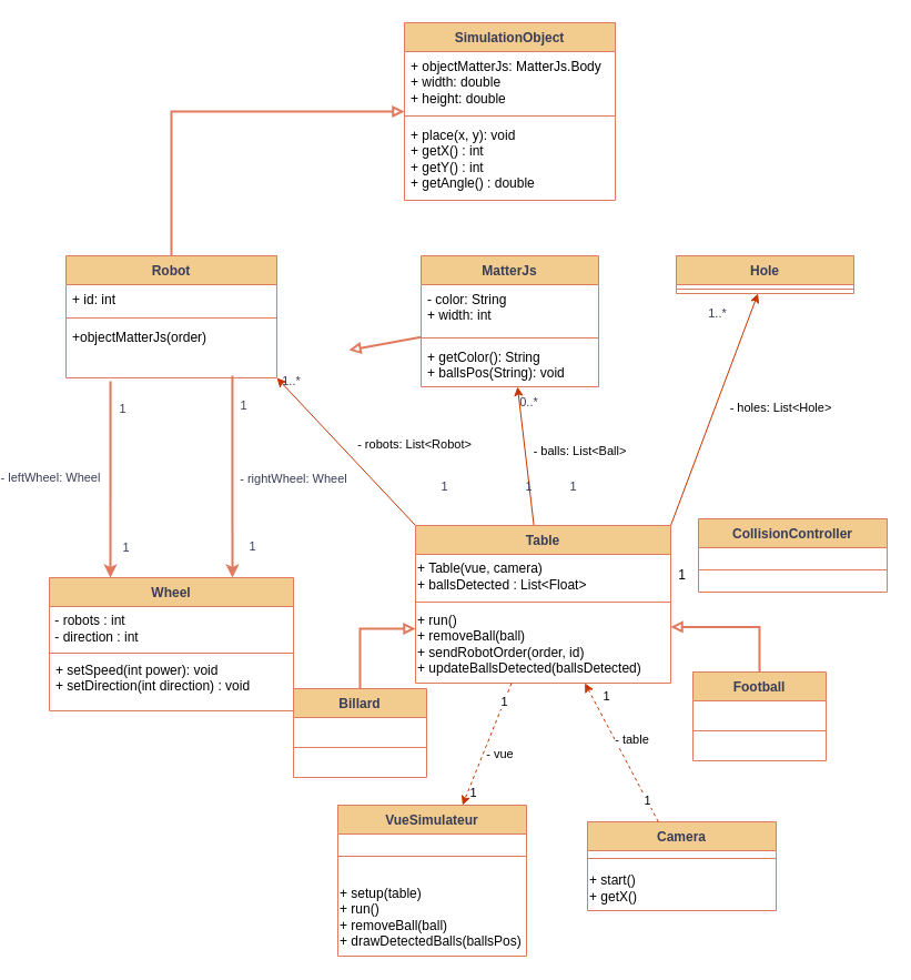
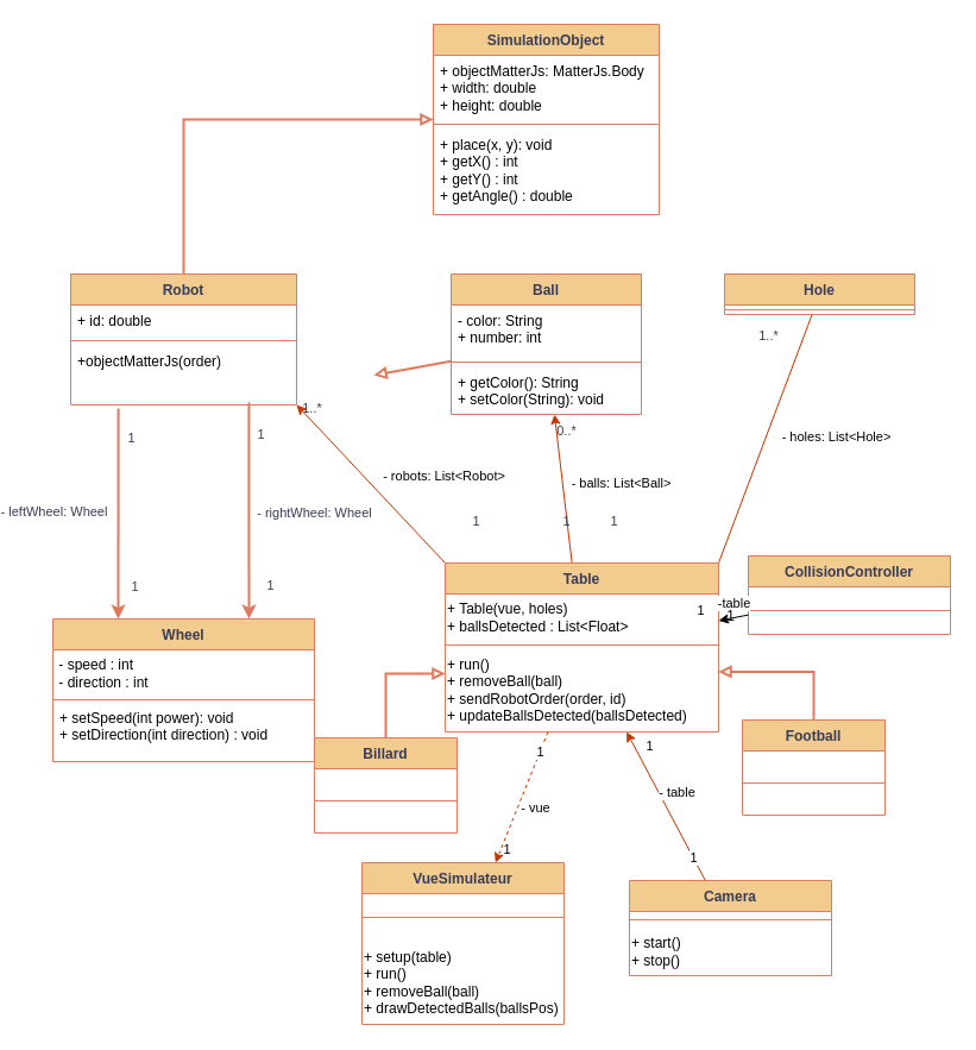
- <mxCell id="16" value="&lt;b&gt;MatterJs&lt;/b&gt;" style="swimlane;fontStyle=0;align=center;verticalAlign=top;childLayout=stackLayout;horizontal=1;startSize=26;horizontalStack=0;resizeParent=1;resizeParentMax=0;resizeLast=0;collapsible=1;marginBottom=0;whiteSpace=wrap;html=1;rounded=0;labelBackgroundColor=none;fillColor=#F2CC8F;strokeColor=#E07A5F;fontColor=#393C56;" parent="1" vertex="1"><mxGeometry x="355" y="230" width="160" height="118" as="geometry" /></mxCell>
+ <mxCell id="16" value="&lt;b&gt;Ball&lt;/b&gt;" style="swimlane;fontStyle=0;align=center;verticalAlign=top;childLayout=stackLayout;horizontal=1;startSize=26;horizontalStack=0;resizeParent=1;resizeParentMax=0;resizeLast=0;collapsible=1;marginBottom=0;whiteSpace=wrap;html=1;rounded=0;labelBackgroundColor=none;fillColor=#F2CC8F;strokeColor=#E07A5F;fontColor=#393C56;" parent="1" vertex="1"><mxGeometry x="355" y="230" width="160" height="118" as="geometry" /></mxCell>
- <mxCell id="11" value="+ id: int" style="text;align=left;verticalAlign=top;spacingLeft=4;spacingRight=4;overflow=hidden;rotatable=0;points=[[0,0.5],[1,0.5]];portConstraint=eastwest;whiteSpace=wrap;html=1;rounded=0;labelBackgroundColor=none;fontStyle=0;" parent="10" vertex="1"><mxGeometry y="26" width="190" height="26" as="geometry" /></mxCell>
+ <mxCell id="11" value="+ id: double" style="text;align=left;verticalAlign=top;spacingLeft=4;spacingRight=4;overflow=hidden;rotatable=0;points=[[0,0.5],[1,0.5]];portConstraint=eastwest;whiteSpace=wrap;html=1;rounded=0;labelBackgroundColor=none;fontStyle=0;" parent="10" vertex="1"><mxGeometry y="26" width="190" height="26" as="geometry" /></mxCell>
- <mxCell id="30" value="" style="endArrow=classic;html=1;rounded=0;exitX=1;exitY=0;exitDx=0;exitDy=0;fillColor=#fa6800;strokeColor=#C73500;" parent="1" source="41" target="14" edge="1"><mxGeometry width="50" height="50" relative="1" as="geometry"><mxPoint x="415" y="180" as="sourcePoint" /><mxPoint x="465" y="130" as="targetPoint" /></mxGeometry></mxCell>
+ <mxCell id="30" value="" style="endArrow=none;html=1;rounded=0;exitX=1;exitY=0;exitDx=0;exitDy=0;fillColor=#fa6800;strokeColor=#C73500;" parent="1" source="41" target="14" edge="1"><mxGeometry width="50" height="50" relative="1" as="geometry"><mxPoint x="415" y="180" as="sourcePoint" /><mxPoint x="465" y="130" as="targetPoint" /></mxGeometry></mxCell>
- <mxCell id="17" value="- color: String&lt;div&gt;+ width: int&lt;/div&gt;" style="text;align=left;verticalAlign=top;spacingLeft=4;spacingRight=4;overflow=hidden;rotatable=0;points=[[0,0.5],[1,0.5]];portConstraint=eastwest;whiteSpace=wrap;html=1;rounded=0;labelBackgroundColor=none;fontStyle=0;" parent="16" vertex="1"><mxGeometry y="26" width="160" height="44" as="geometry" /></mxCell>
+ <mxCell id="17" value="- color: String&lt;div&gt;+ number: int&lt;/div&gt;" style="text;align=left;verticalAlign=top;spacingLeft=4;spacingRight=4;overflow=hidden;rotatable=0;points=[[0,0.5],[1,0.5]];portConstraint=eastwest;whiteSpace=wrap;html=1;rounded=0;labelBackgroundColor=none;fontStyle=0;" parent="16" vertex="1"><mxGeometry y="26" width="160" height="44" as="geometry" /></mxCell>
- <mxCell id="19" value="+ getColor(): String&lt;div&gt;+ ballsPos(String): void&lt;/div&gt;" style="text;align=left;verticalAlign=top;spacingLeft=4;spacingRight=4;overflow=hidden;rotatable=0;points=[[0,0.5],[1,0.5]];portConstraint=eastwest;whiteSpace=wrap;html=1;rounded=0;labelBackgroundColor=none;fontStyle=0;" parent="16" vertex="1"><mxGeometry y="78" width="160" height="40" as="geometry" /></mxCell>
+ <mxCell id="19" value="+ getColor(): String&lt;div&gt;+ setColor(String): void&lt;/div&gt;" style="text;align=left;verticalAlign=top;spacingLeft=4;spacingRight=4;overflow=hidden;rotatable=0;points=[[0,0.5],[1,0.5]];portConstraint=eastwest;whiteSpace=wrap;html=1;rounded=0;labelBackgroundColor=none;fontStyle=0;" parent="16" vertex="1"><mxGeometry y="78" width="160" height="40" as="geometry" /></mxCell>
+ <mxCell id="61" value="" style="endArrow=classic;html=1;rounded=0;" parent="1" source="59" target="41" edge="1"><mxGeometry width="50" height="50" relative="1" as="geometry"><mxPoint x="420" y="645" as="sourcePoint" /><mxPoint x="470" y="595" as="targetPoint" /></mxGeometry></mxCell>
+ <mxCell id="62" value="1" style="edgeLabel;html=1;align=center;verticalAlign=middle;resizable=0;points=[];" parent="61" vertex="1" connectable="0"><mxGeometry x="0.252" y="-2" relative="1" as="geometry"><mxPoint x="-24" y="-5" as="offset" /></mxGeometry></mxCell>
+ <mxCell id="63" value="-table" style="edgeLabel;html=1;align=center;verticalAlign=middle;resizable=0;points=[];" parent="61" vertex="1" connectable="0"><mxGeometry x="0.017" y="-1" relative="1" as="geometry"><mxPoint y="-12" as="offset" /></mxGeometry></mxCell>
- <mxCell id="42" value="+ Table(vue, camera)&lt;div&gt;+ ballsDetected : List&amp;lt;Float&amp;gt;&lt;/div&gt;" style="text;html=1;align=left;verticalAlign=middle;resizable=0;points=[];autosize=1;strokeColor=none;fillColor=none;" parent="41" vertex="1"><mxGeometry y="26" width="230" height="40" as="geometry" /></mxCell>
+ <mxCell id="42" value="+ Table(vue, holes)&lt;div&gt;+ ballsDetected : List&amp;lt;Float&amp;gt;&lt;/div&gt;" style="text;html=1;align=left;verticalAlign=middle;resizable=0;points=[];autosize=1;strokeColor=none;fillColor=none;" parent="41" vertex="1"><mxGeometry y="26" width="230" height="40" as="geometry" /></mxCell>
- <mxCell id="7" value="&amp;nbsp;- robots : int&lt;div&gt;&amp;nbsp;- direction : int&lt;/div&gt;" style="text;html=1;align=left;verticalAlign=middle;resizable=0;points=[];autosize=1;" parent="6" vertex="1"><mxGeometry y="26" width="220" height="40" as="geometry" /></mxCell>
+ <mxCell id="7" value="&amp;nbsp;- speed : int&lt;div&gt;&amp;nbsp;- direction : int&lt;/div&gt;" style="text;html=1;align=left;verticalAlign=middle;resizable=0;points=[];autosize=1;" parent="6" vertex="1"><mxGeometry y="26" width="220" height="40" as="geometry" /></mxCell>
- <mxCell id="68" value="" style="endArrow=classic;html=1;rounded=0;fillColor=#fa6800;strokeColor=#C73500;dashed=1;" edge="1" parent="1" source="65" target="41"><mxGeometry width="50" height="50" relative="1" as="geometry"><mxPoint x="534.177" y="740" as="sourcePoint" /><mxPoint x="459.999" y="606" as="targetPoint" /></mxGeometry></mxCell>
+ <mxCell id="68" value="" style="endArrow=classic;html=1;rounded=0;fillColor=#fa6800;strokeColor=#C73500;" edge="1" parent="1" source="65" target="41"><mxGeometry width="50" height="50" relative="1" as="geometry"><mxPoint x="534.177" y="740" as="sourcePoint" /><mxPoint x="459.999" y="606" as="targetPoint" /></mxGeometry></mxCell>
- <mxCell id="67" value="&lt;div&gt;&lt;span style=&quot;background-color: transparent; color: light-dark(rgb(0, 0, 0), rgb(255, 255, 255));&quot;&gt;+ start()&lt;/span&gt;&lt;/div&gt;&lt;div&gt;&lt;span style=&quot;background-color: transparent; color: light-dark(rgb(0, 0, 0), rgb(255, 255, 255));&quot;&gt;+ getX()&lt;/span&gt;&lt;/div&gt;" style="text;html=1;align=left;verticalAlign=middle;resizable=0;points=[];autosize=1;strokeColor=none;fillColor=none;" parent="65" vertex="1"><mxGeometry y="40" width="170" height="40" as="geometry" /></mxCell>
+ <mxCell id="67" value="&lt;div&gt;&lt;span style=&quot;background-color: transparent; color: light-dark(rgb(0, 0, 0), rgb(255, 255, 255));&quot;&gt;+ start()&lt;/span&gt;&lt;/div&gt;&lt;div&gt;&lt;span style=&quot;background-color: transparent; color: light-dark(rgb(0, 0, 0), rgb(255, 255, 255));&quot;&gt;+ stop()&lt;/span&gt;&lt;/div&gt;" style="text;html=1;align=left;verticalAlign=middle;resizable=0;points=[];autosize=1;strokeColor=none;fillColor=none;" parent="65" vertex="1"><mxGeometry y="40" width="170" height="40" as="geometry" /></mxCell>
